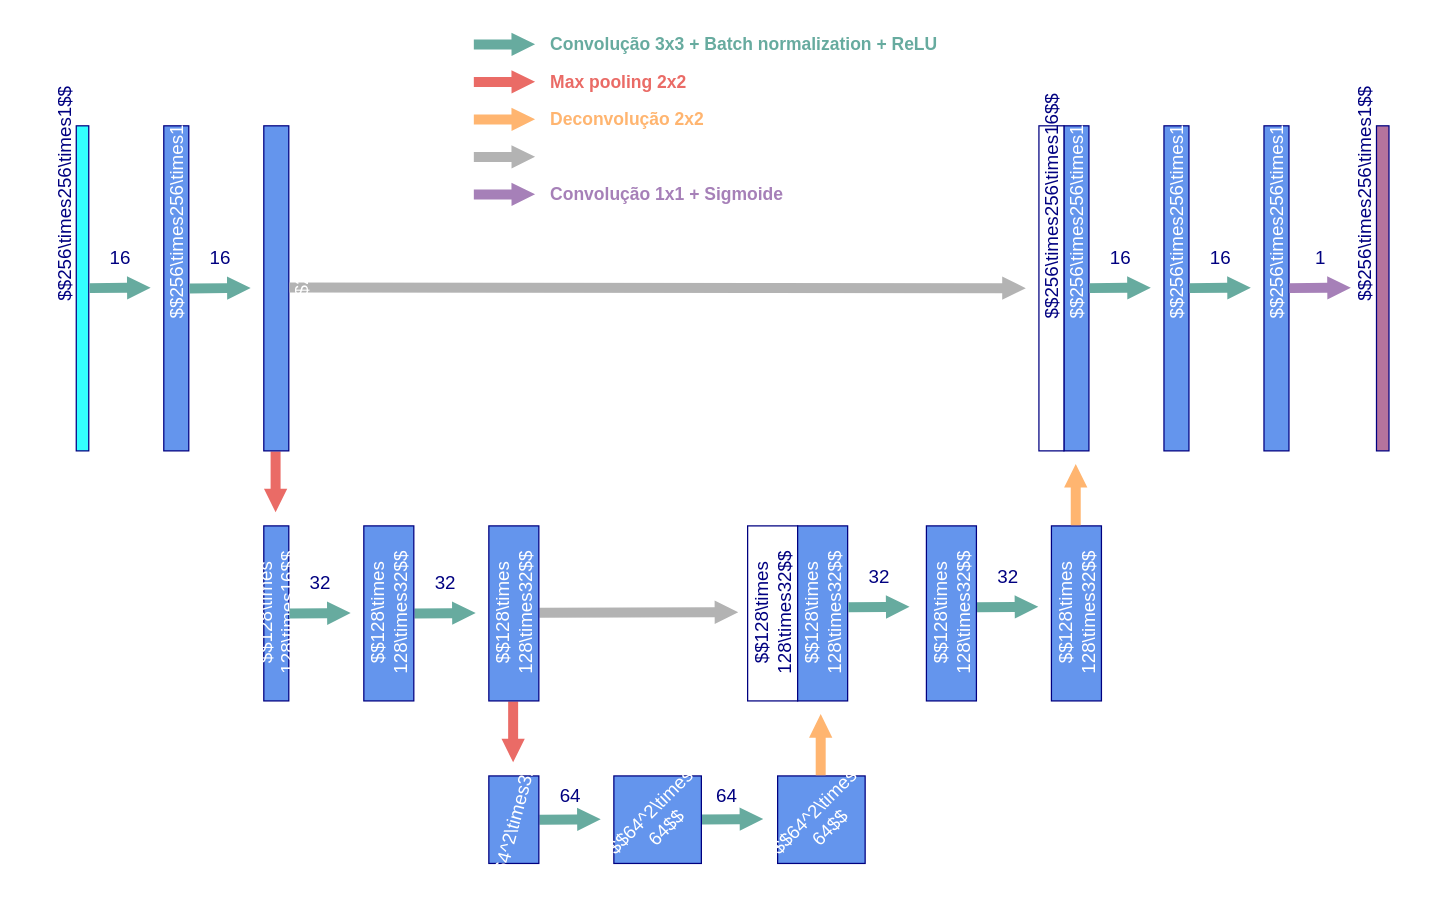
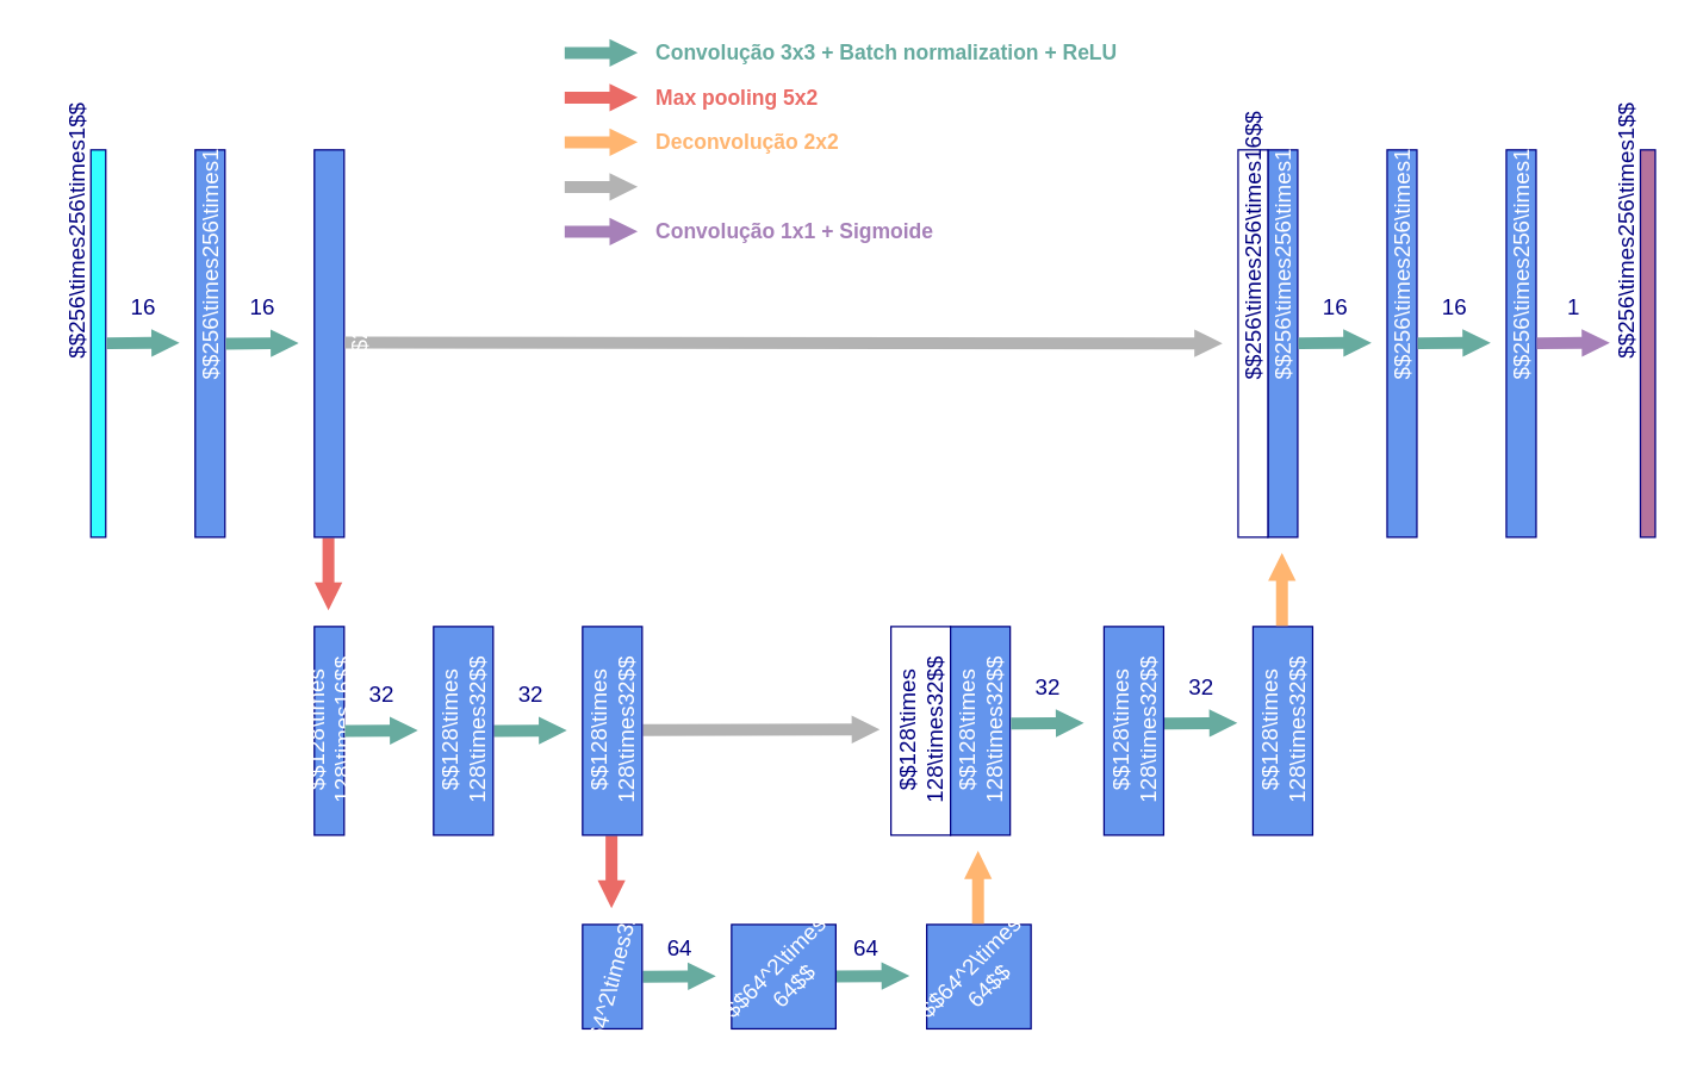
- <mxCell id="7" value="Max pooling 2x2" style="text;strokeColor=none;fillColor=none;align=left;verticalAlign=middle;whiteSpace=wrap;rounded=0;fontStyle=1;fontColor=#EA6B66;labelBorderColor=none;labelBackgroundColor=none;html=1;fontSize=14;" vertex="1" parent="6"><mxGeometry x="60" width="330" height="30" as="geometry" /></mxCell>
+ <mxCell id="7" value="Max pooling 5x2" style="text;strokeColor=none;fillColor=none;align=left;verticalAlign=middle;whiteSpace=wrap;rounded=0;fontStyle=1;fontColor=#EA6B66;labelBorderColor=none;labelBackgroundColor=none;html=1;fontSize=14;" vertex="1" parent="6"><mxGeometry x="60" width="330" height="30" as="geometry" /></mxCell>
